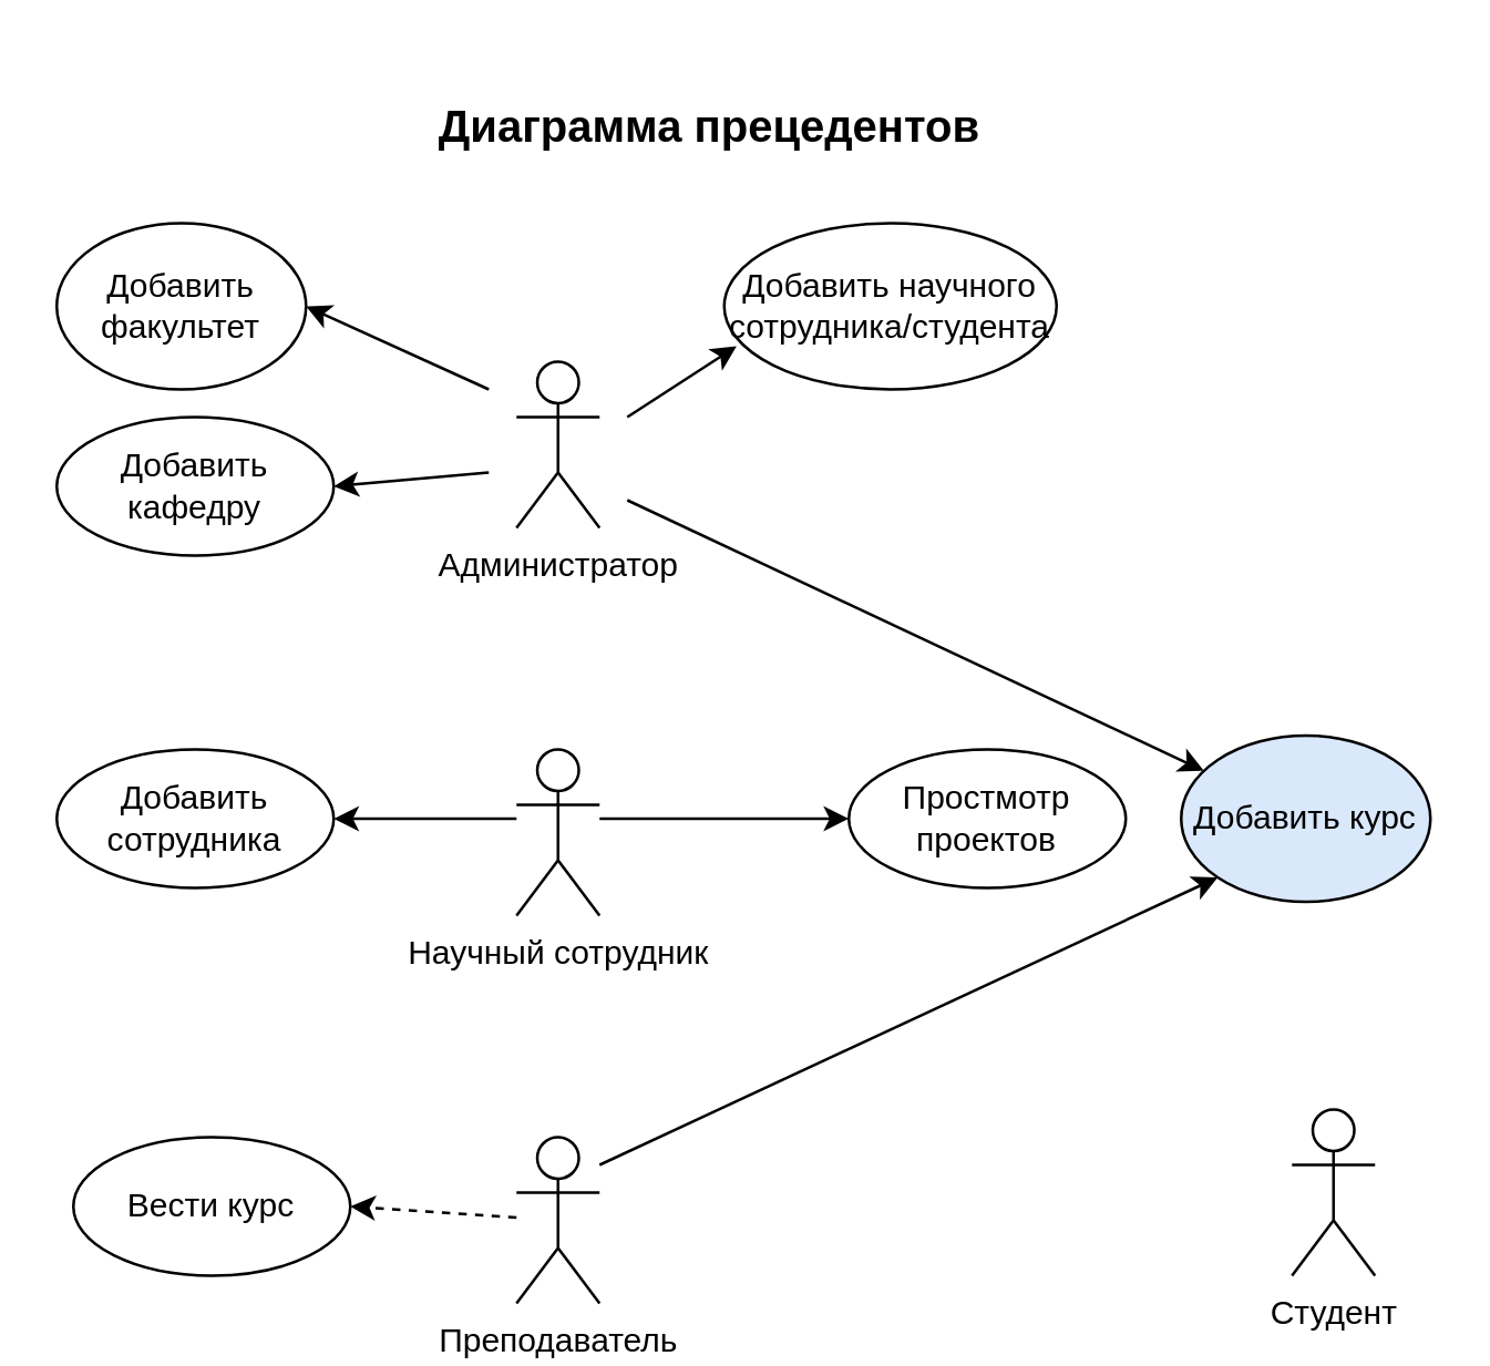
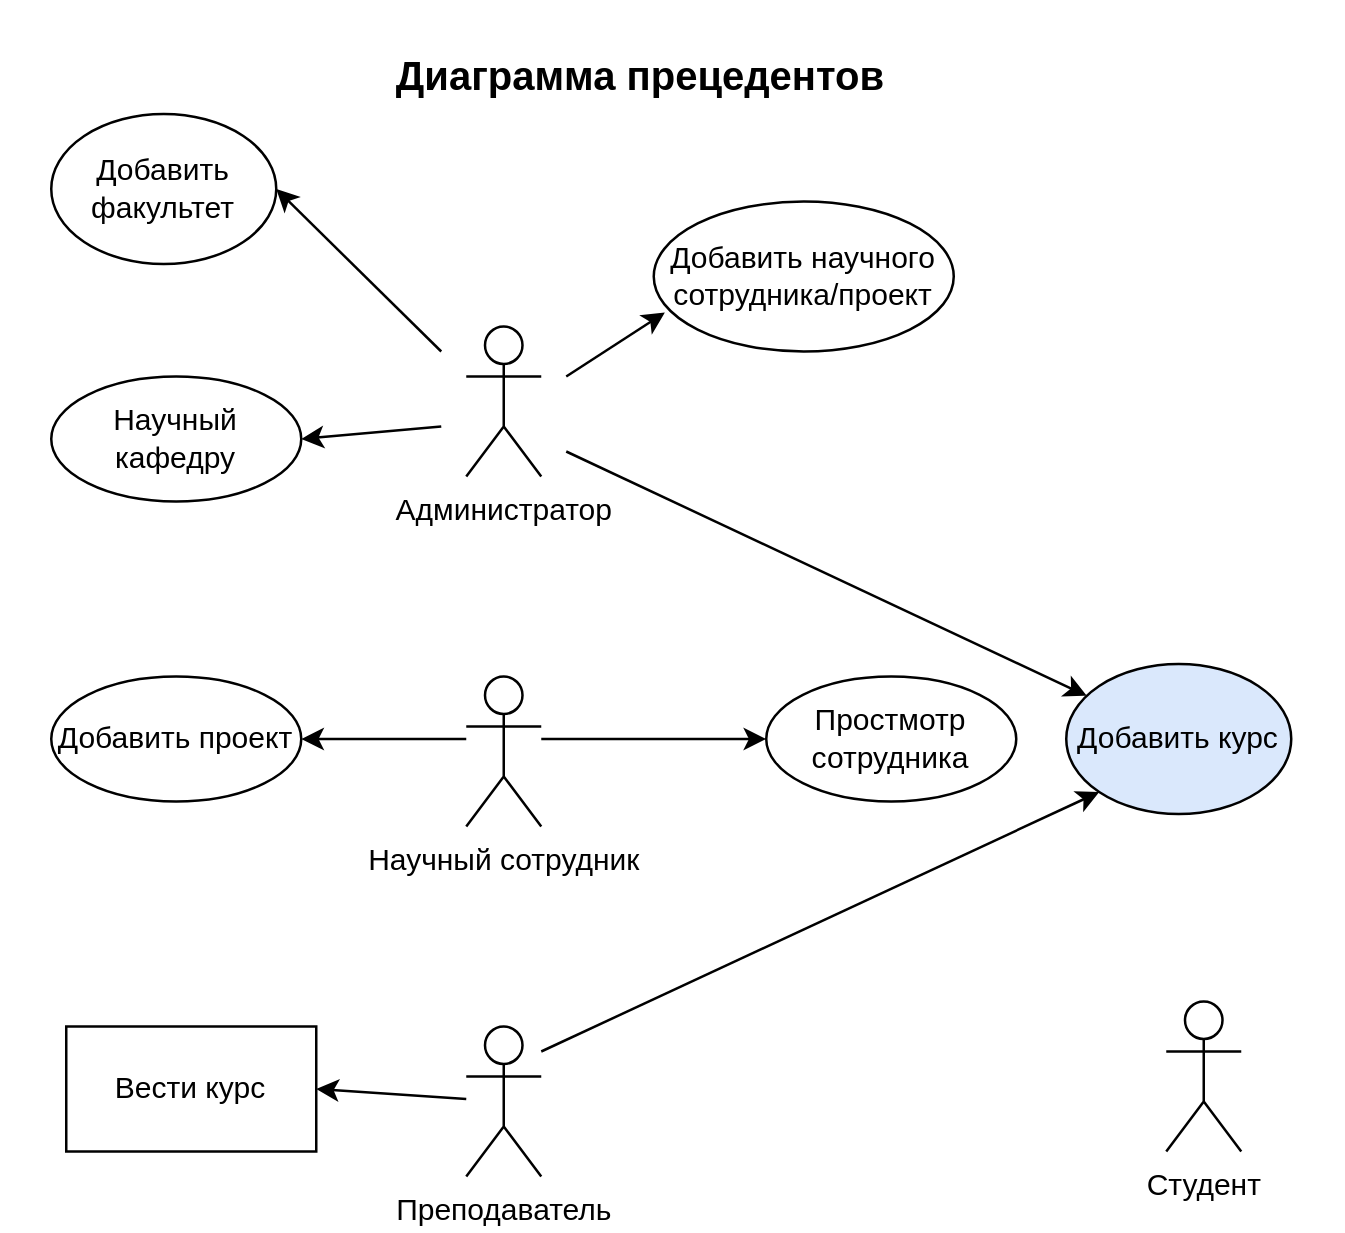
- <mxCell id="21" value="&lt;font style=&quot;font-size: 16px;&quot;&gt;&lt;b&gt;Диаграмма прецедентов&lt;/b&gt;&lt;/font&gt;" style="text;html=1;strokeColor=none;fillColor=none;align=center;verticalAlign=middle;whiteSpace=wrap;rounded=0;" parent="1" vertex="1"><mxGeometry x="146" y="20" width="220" height="50" as="geometry" /></mxCell>
+ <mxCell id="21" value="&lt;font style=&quot;font-size: 16px;&quot;&gt;&lt;b&gt;Диаграмма прецедентов&lt;/b&gt;&lt;/font&gt;" style="text;html=1;strokeColor=none;fillColor=none;align=center;verticalAlign=middle;whiteSpace=wrap;rounded=0;" parent="1" vertex="1"><mxGeometry x="146" y="5" width="220" height="50" as="geometry" /></mxCell>
- <mxCell id="13" value="Добавить факультет" style="ellipse;whiteSpace=wrap;html=1;" parent="1" vertex="1"><mxGeometry x="20" y="80" width="90" height="60" as="geometry" /></mxCell>
+ <mxCell id="13" value="Добавить факультет" style="ellipse;whiteSpace=wrap;html=1;" parent="1" vertex="1"><mxGeometry x="20" y="45" width="90" height="60" as="geometry" /></mxCell>
- <mxCell id="15" value="Добавить научного сотрудника/студента" style="ellipse;whiteSpace=wrap;html=1;" parent="1" vertex="1"><mxGeometry x="261" y="80" width="120" height="60" as="geometry" /></mxCell>
+ <mxCell id="15" value="Добавить научного сотрудника/проект" style="ellipse;whiteSpace=wrap;html=1;" parent="1" vertex="1"><mxGeometry x="261" y="80" width="120" height="60" as="geometry" /></mxCell>
- <mxCell id="14" value="Добавить кафедру" style="ellipse;whiteSpace=wrap;html=1;" parent="1" vertex="1"><mxGeometry x="20" y="150" width="100" height="50" as="geometry" /></mxCell>
+ <mxCell id="14" value="Научный кафедру" style="ellipse;whiteSpace=wrap;html=1;" parent="1" vertex="1"><mxGeometry x="20" y="150" width="100" height="50" as="geometry" /></mxCell>
- <mxCell id="17" value="Добавить сотрудника" style="ellipse;whiteSpace=wrap;html=1;" parent="1" vertex="1"><mxGeometry x="20" y="270" width="100" height="50" as="geometry" /></mxCell>
+ <mxCell id="17" value="Добавить проект" style="ellipse;whiteSpace=wrap;html=1;" parent="1" vertex="1"><mxGeometry x="20" y="270" width="100" height="50" as="geometry" /></mxCell>
- <mxCell id="18" value="Простмотр проектов" style="ellipse;whiteSpace=wrap;html=1;" parent="1" vertex="1"><mxGeometry x="306" y="270" width="100" height="50" as="geometry" /></mxCell>
+ <mxCell id="18" value="Простмотр сотрудника" style="ellipse;whiteSpace=wrap;html=1;" parent="1" vertex="1"><mxGeometry x="306" y="270" width="100" height="50" as="geometry" /></mxCell>
- <mxCell id="19" value="Вести курс" style="ellipse;whiteSpace=wrap;html=1;" parent="1" vertex="1"><mxGeometry x="26" y="410" width="100" height="50" as="geometry" /></mxCell>
+ <mxCell id="19" value="Вести курс" style="whiteSpace=wrap;html=1;rounded=0;" parent="1" vertex="1"><mxGeometry x="26" y="410" width="100" height="50" as="geometry" /></mxCell>
- <mxCell id="10" style="edgeStyle=none;rounded=0;orthogonalLoop=1;jettySize=auto;html=1;entryX=1;entryY=0.5;entryDx=0;entryDy=0;dashed=1;" parent="1" source="12" target="19" edge="1"><mxGeometry relative="1" as="geometry" /></mxCell>
+ <mxCell id="10" style="edgeStyle=none;rounded=0;orthogonalLoop=1;jettySize=auto;html=1;entryX=1;entryY=0.5;entryDx=0;entryDy=0;" parent="1" source="12" target="19" edge="1"><mxGeometry relative="1" as="geometry" /></mxCell>
